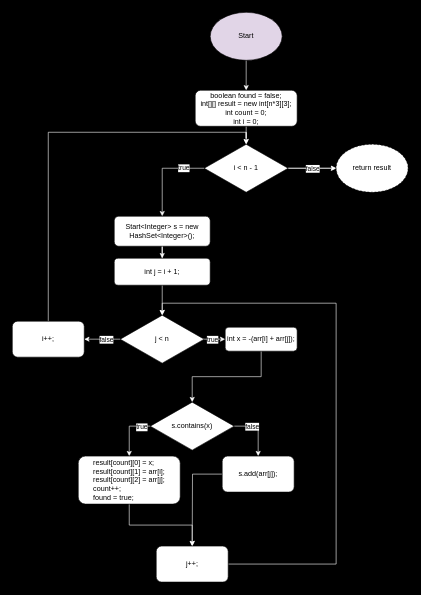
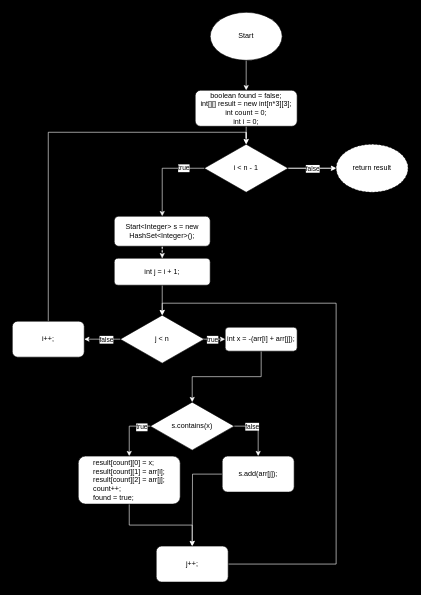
- <mxCell id="3" value="Start" style="ellipse;whiteSpace=wrap;html=1;fillColor=#e1d5e7;" vertex="1" parent="1"><mxGeometry x="350" y="20" width="120" height="80" as="geometry" /></mxCell>
+ <mxCell id="3" value="Start" style="ellipse;whiteSpace=wrap;html=1;" vertex="1" parent="1"><mxGeometry x="350" y="20" width="120" height="80" as="geometry" /></mxCell>
- <mxCell id="13" style="edgeStyle=orthogonalEdgeStyle;rounded=0;orthogonalLoop=1;jettySize=auto;html=1;entryX=0.5;entryY=0;entryDx=0;entryDy=0;strokeColor=#FFFFFF;" edge="1" parent="1" source="14" target="16"><mxGeometry relative="1" as="geometry"><mxPoint x="180" y="420" as="targetPoint" /></mxGeometry></mxCell>
+ <mxCell id="13" style="edgeStyle=orthogonalEdgeStyle;rounded=0;orthogonalLoop=1;jettySize=auto;html=1;entryX=0.5;entryY=0;entryDx=0;entryDy=0;strokeColor=#FFFFFF;dashed=1;" edge="1" parent="1" source="14" target="16"><mxGeometry relative="1" as="geometry"><mxPoint x="180" y="420" as="targetPoint" /></mxGeometry></mxCell>
